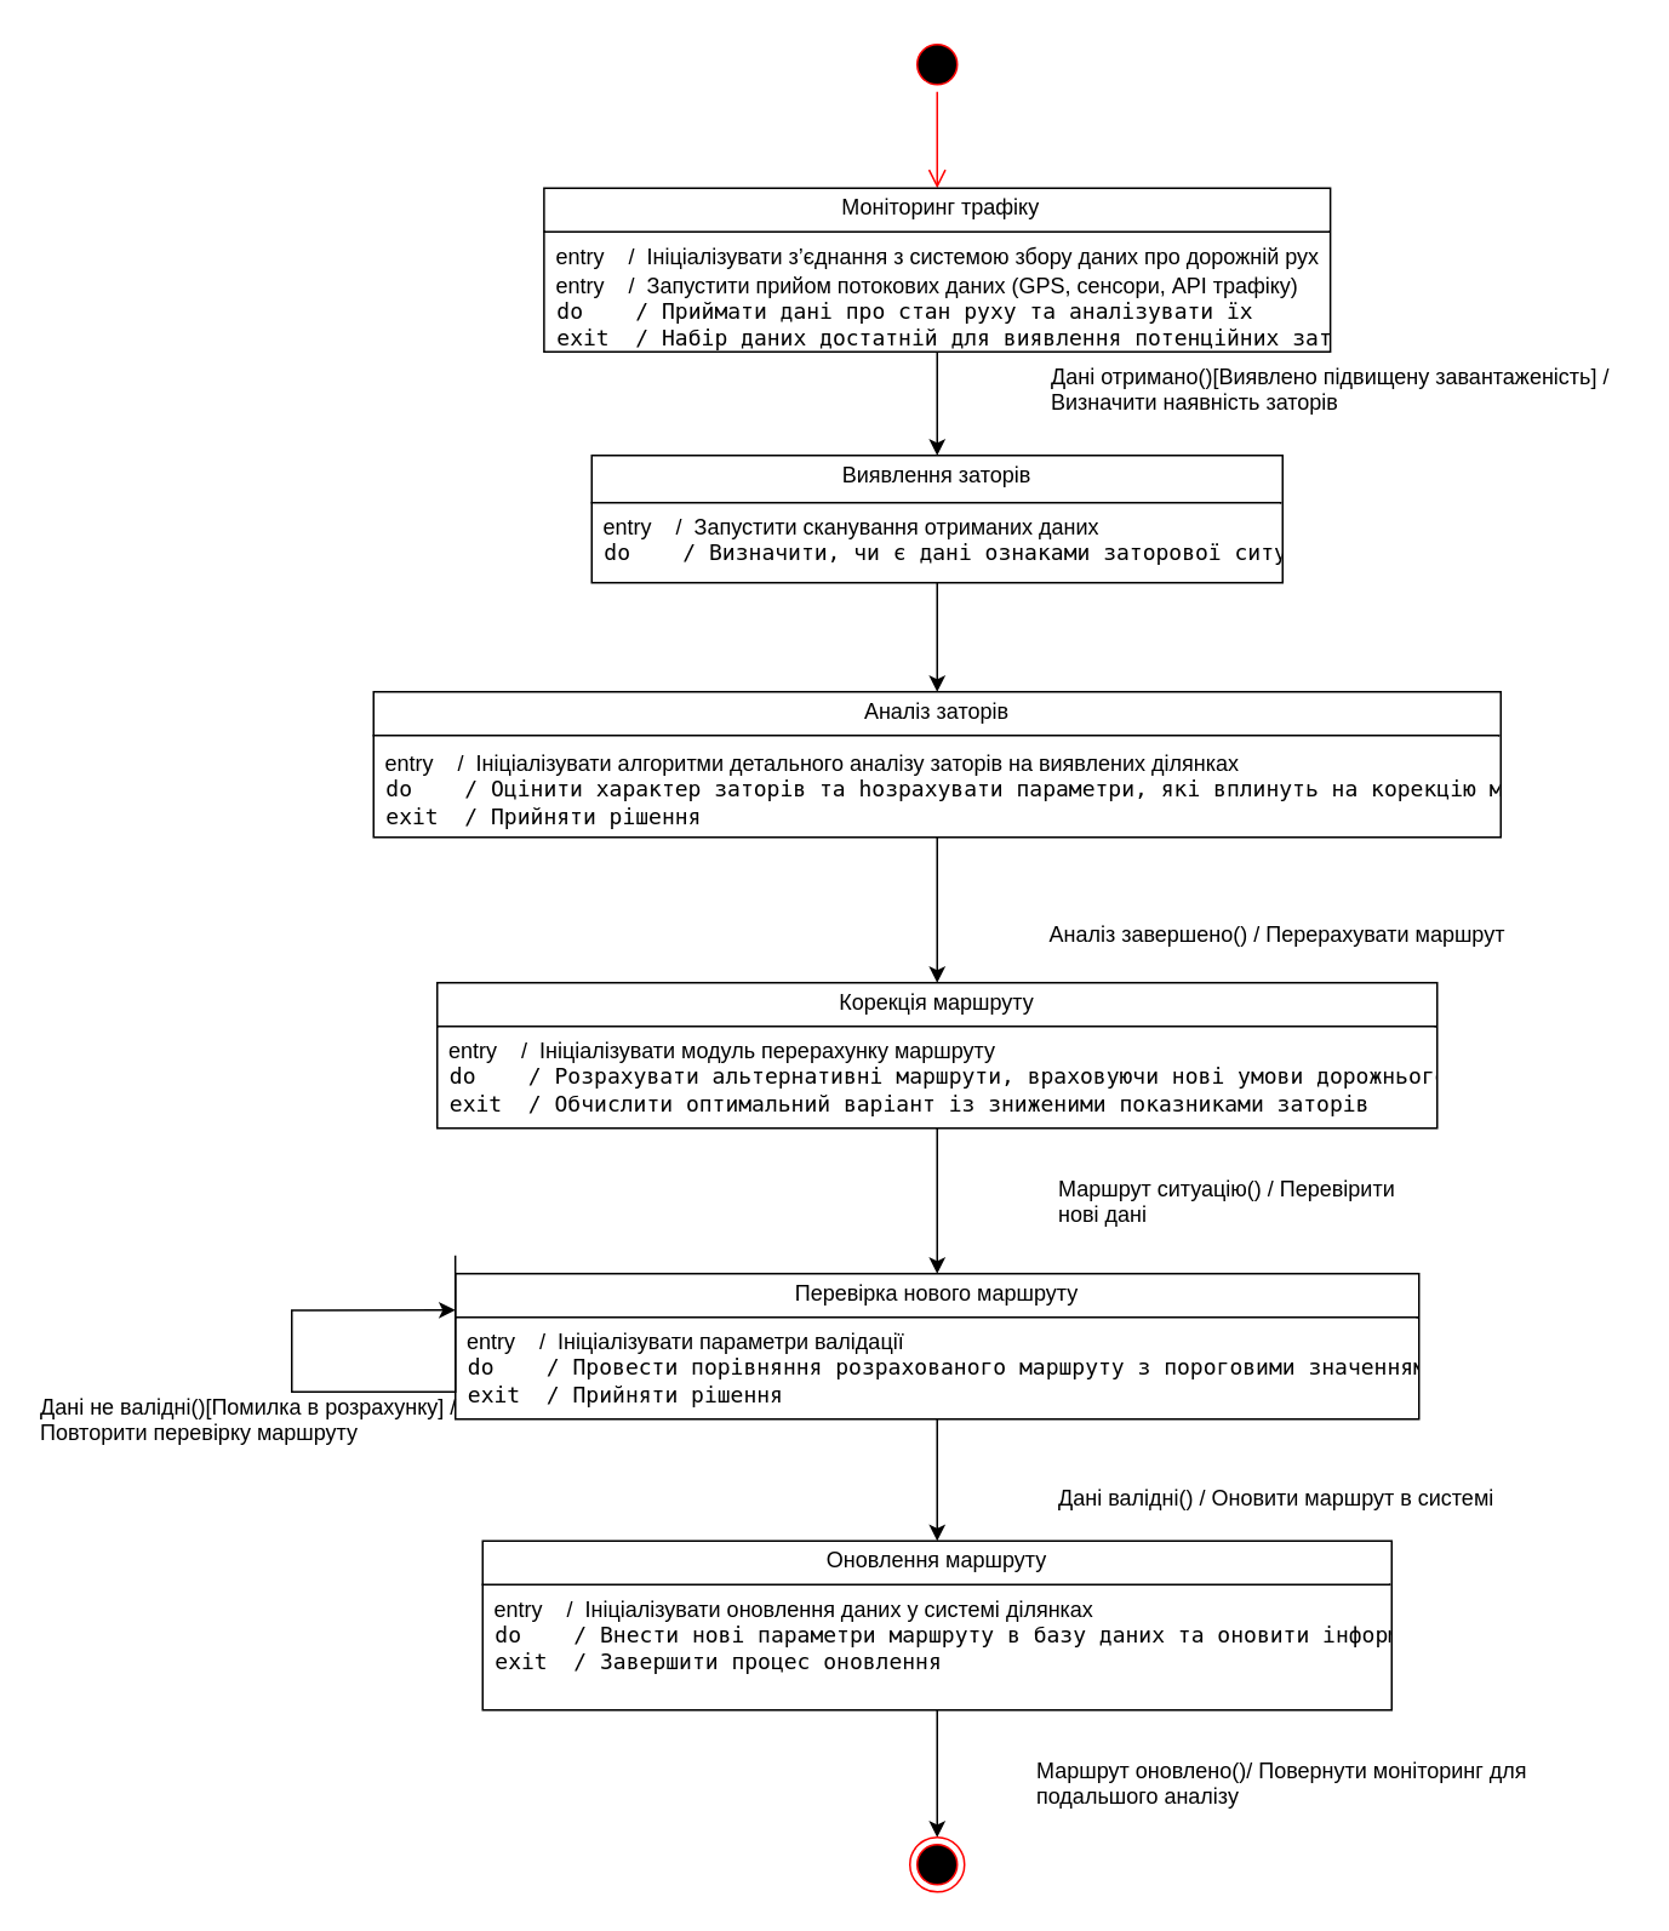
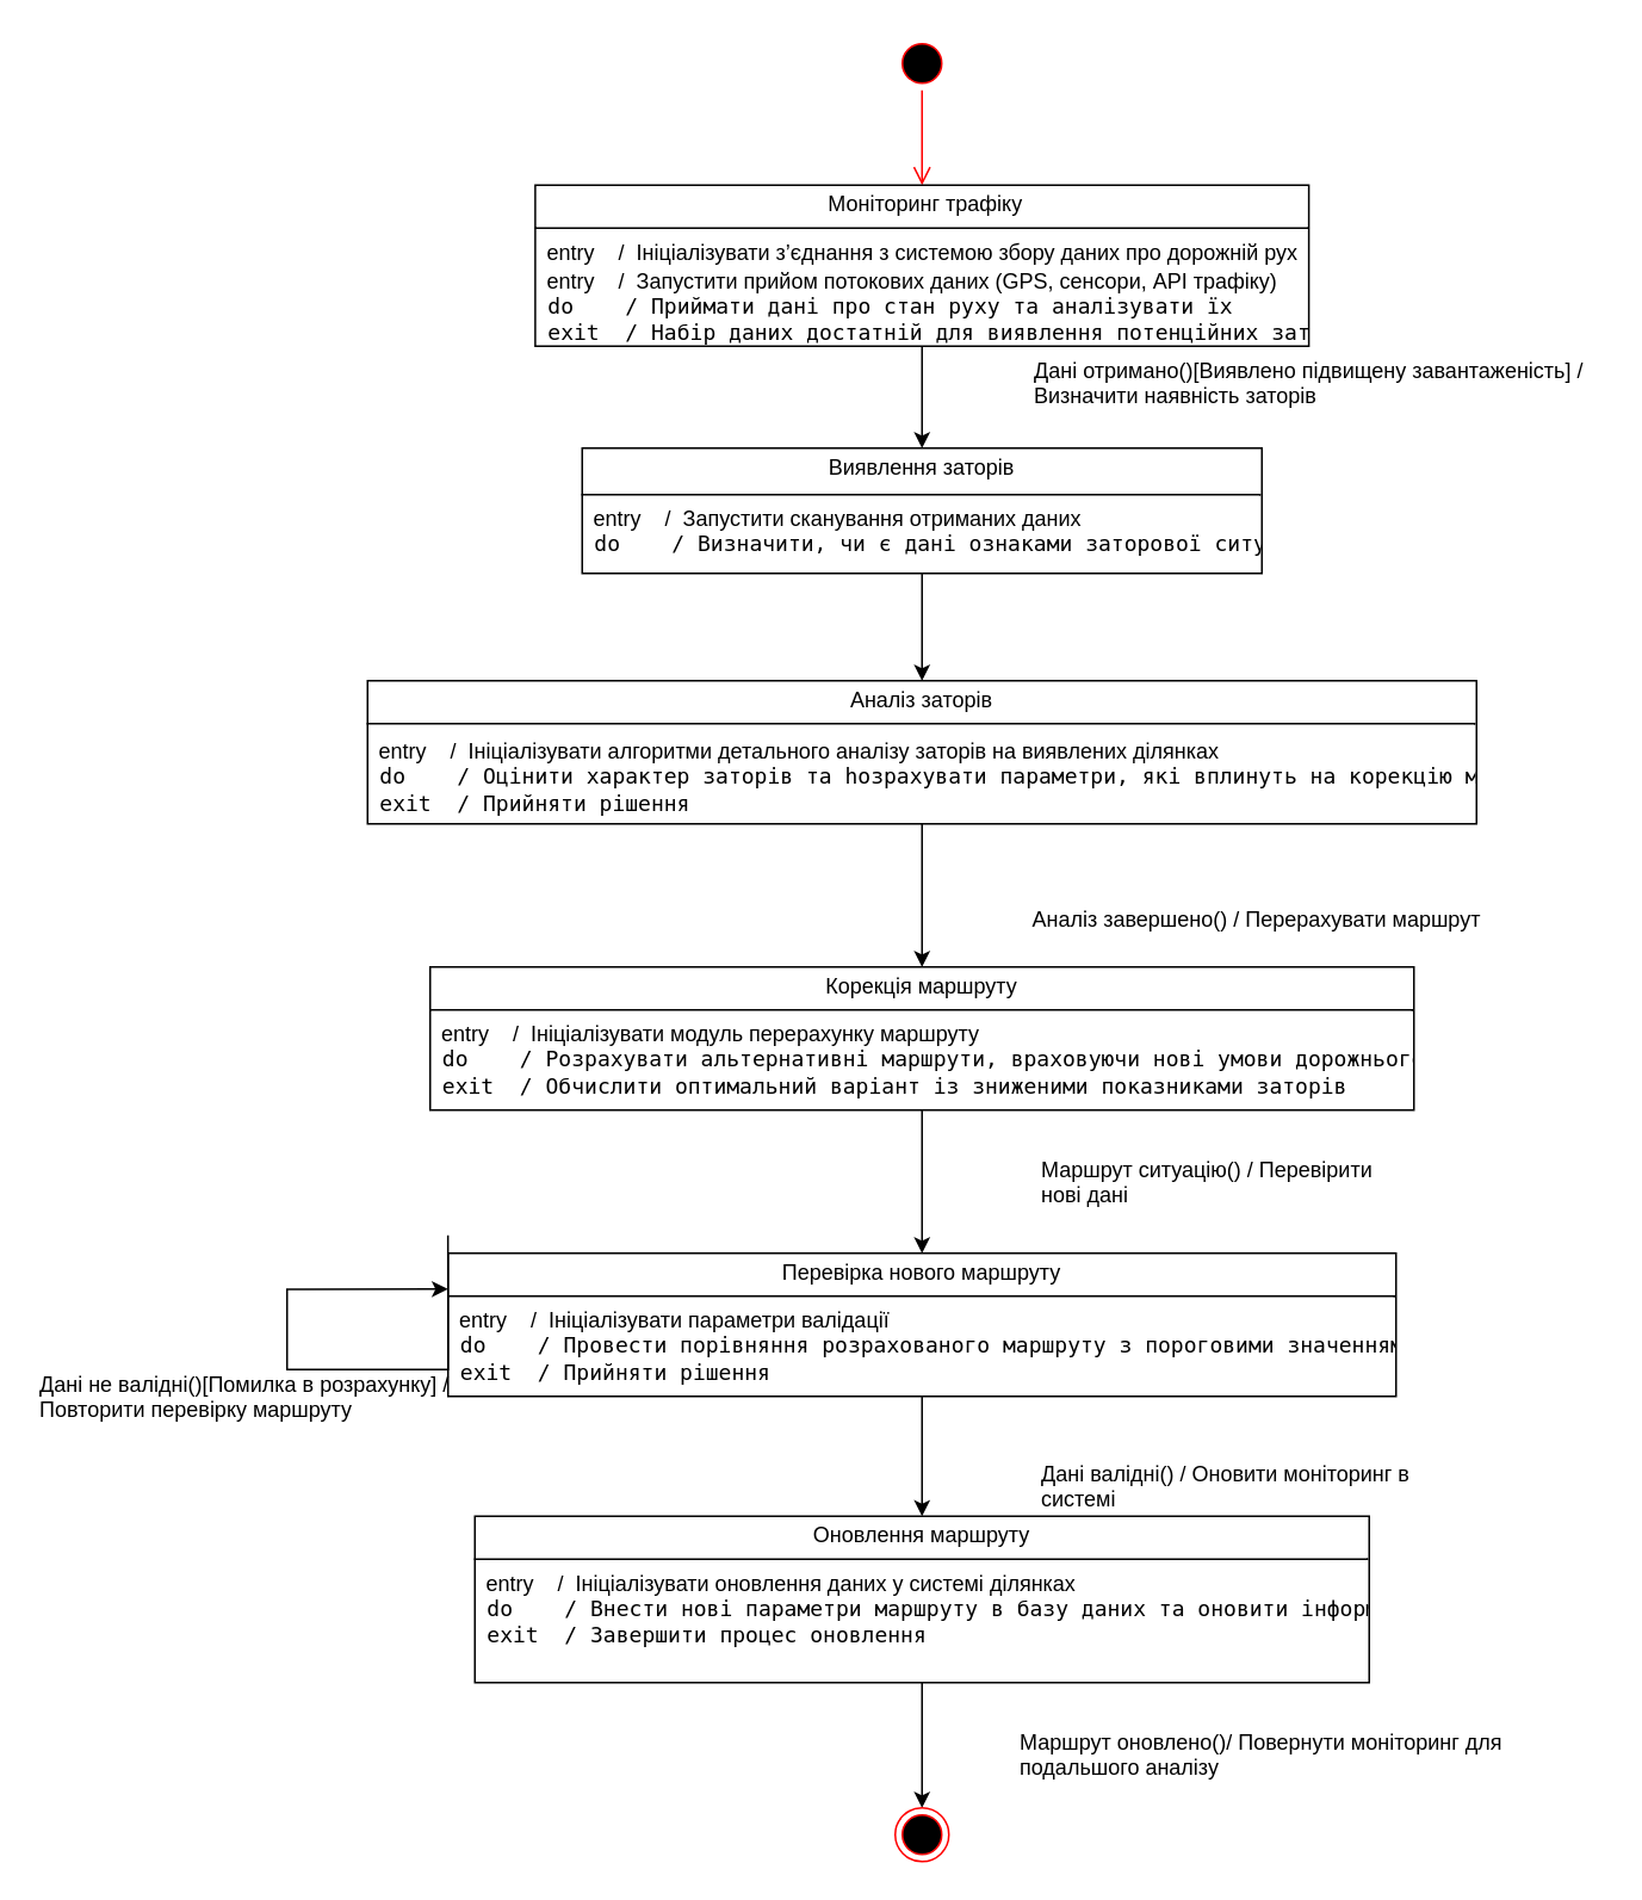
- <mxCell id="22" value="Дані валідні() / Оновити маршрут в системі" style="text;whiteSpace=wrap;html=1;" vertex="1" parent="1"><mxGeometry x="580" y="810" width="245" height="40" as="geometry" /></mxCell>
+ <mxCell id="22" value="Дані валідні() / Оновити моніторинг в системі" style="text;whiteSpace=wrap;html=1;" vertex="1" parent="1"><mxGeometry x="580" y="810" width="245" height="40" as="geometry" /></mxCell>
